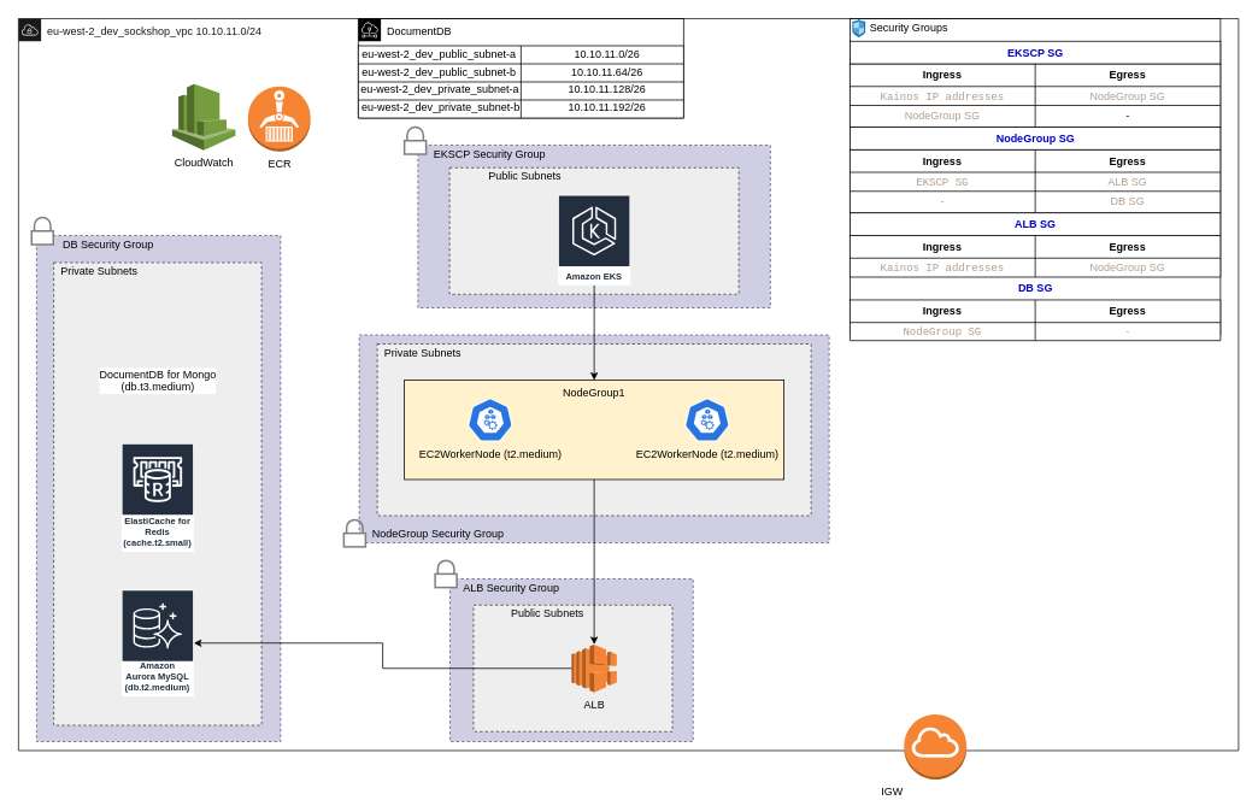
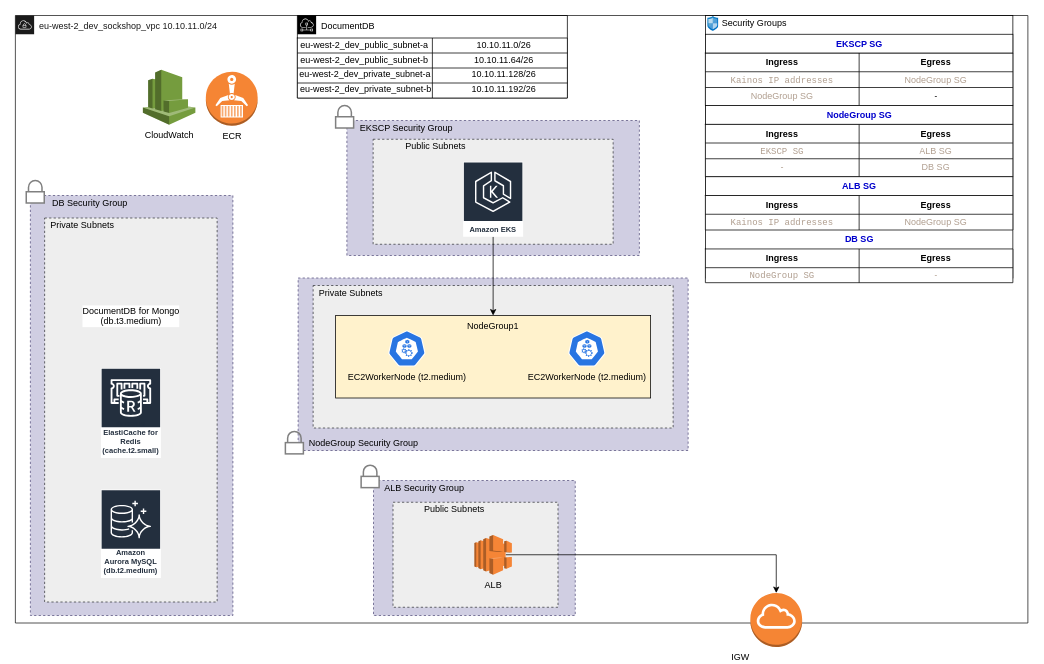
- <mxCell id="14" style="edgeStyle=orthogonalEdgeStyle;rounded=0;orthogonalLoop=1;jettySize=auto;html=1;entryX=0.5;entryY=0;entryDx=0;entryDy=0;entryPerimeter=0;" parent="1" source="15" target="44" edge="1"><mxGeometry relative="1" as="geometry" /></mxCell>
- <mxCell id="43" style="edgeStyle=orthogonalEdgeStyle;rounded=0;orthogonalLoop=1;jettySize=auto;html=1;exitX=0.835;exitY=0.5;exitDx=0;exitDy=0;exitPerimeter=0;" parent="1" source="44" target="47" edge="1"><mxGeometry relative="1" as="geometry" /></mxCell>
+ <mxCell id="43" style="edgeStyle=orthogonalEdgeStyle;rounded=0;orthogonalLoop=1;jettySize=auto;html=1;exitX=0.835;exitY=0.5;exitDx=0;exitDy=0;exitPerimeter=0;" parent="1" source="44" target="42" edge="1"><mxGeometry relative="1" as="geometry" /></mxCell>
